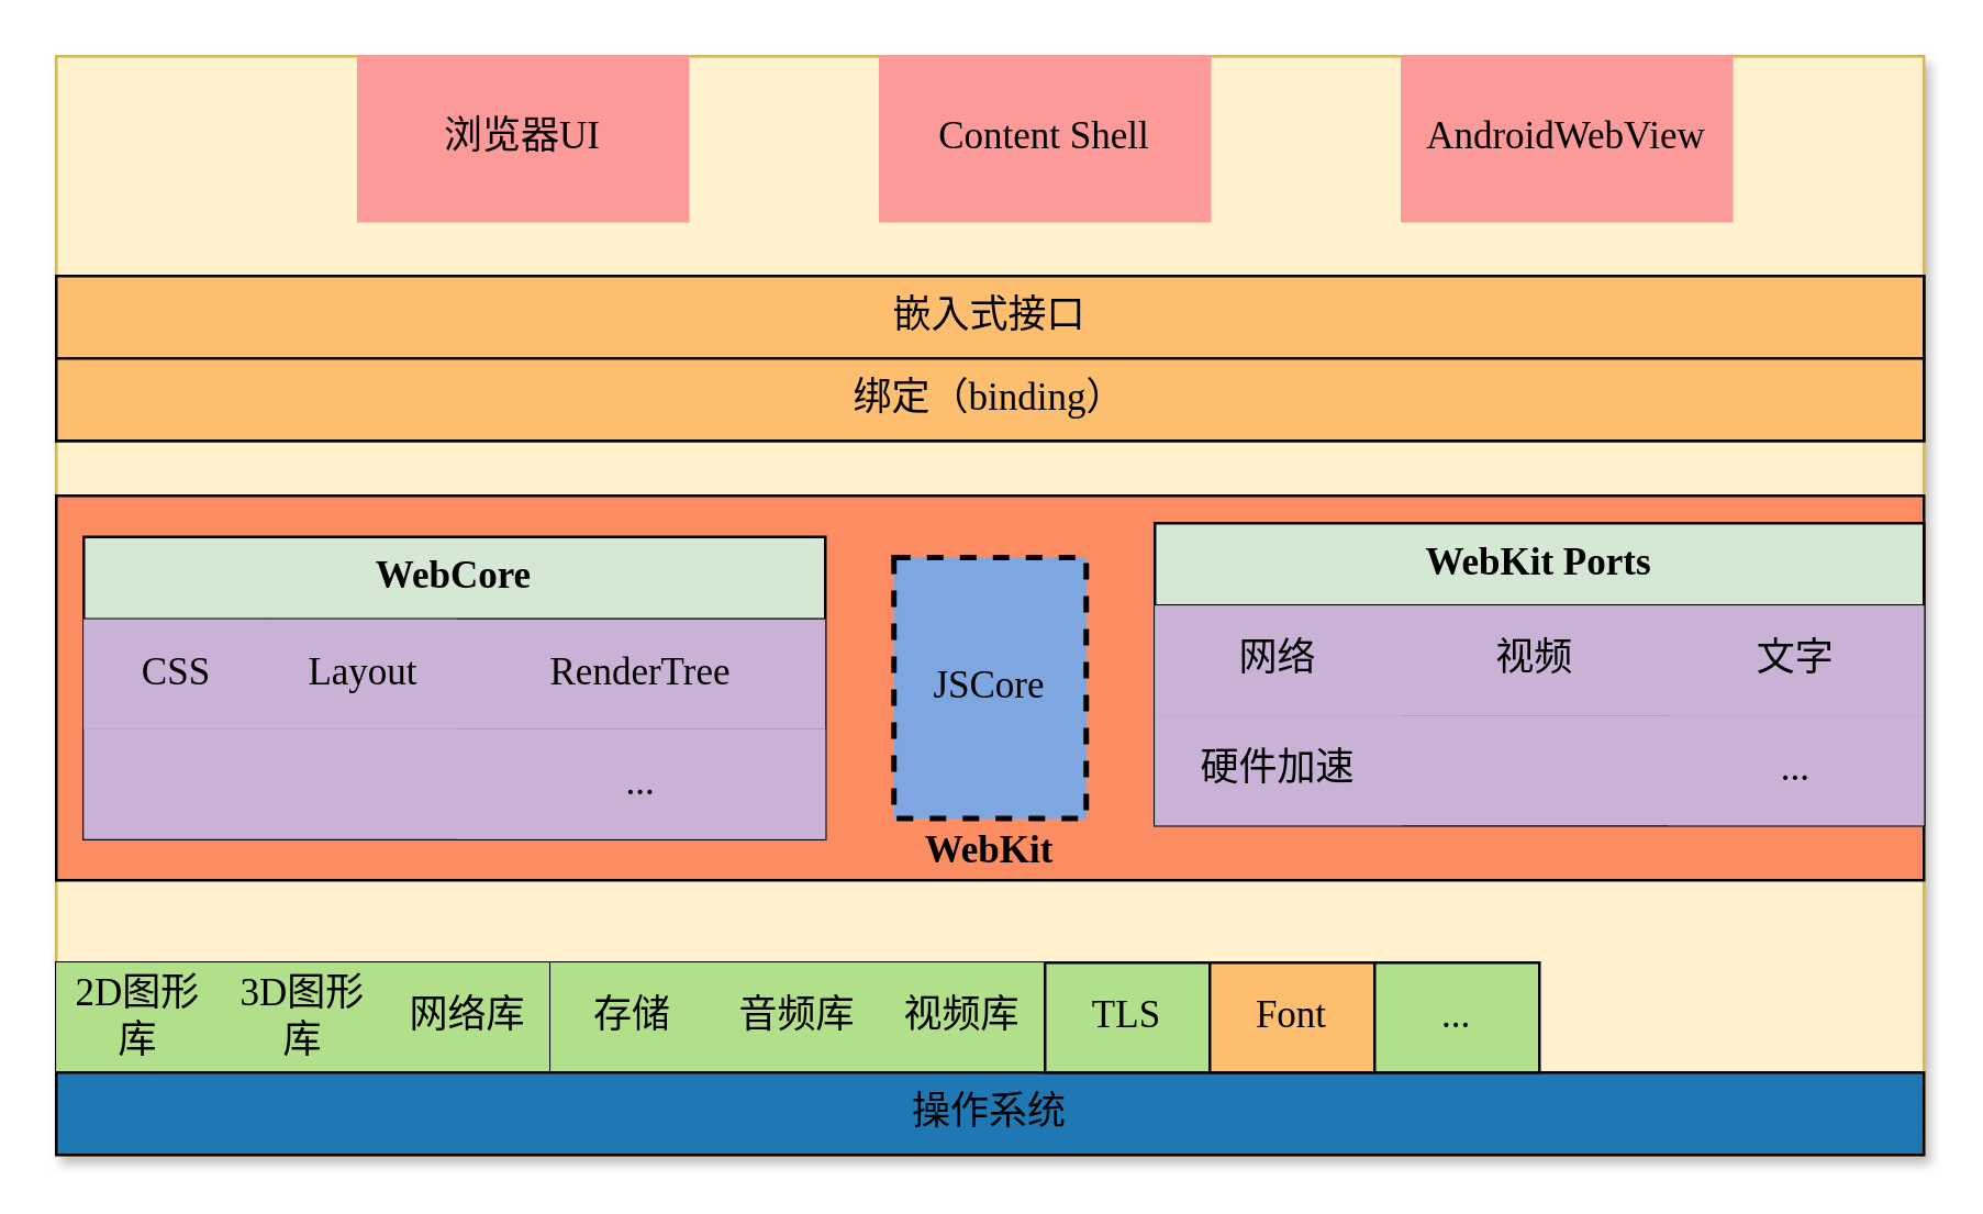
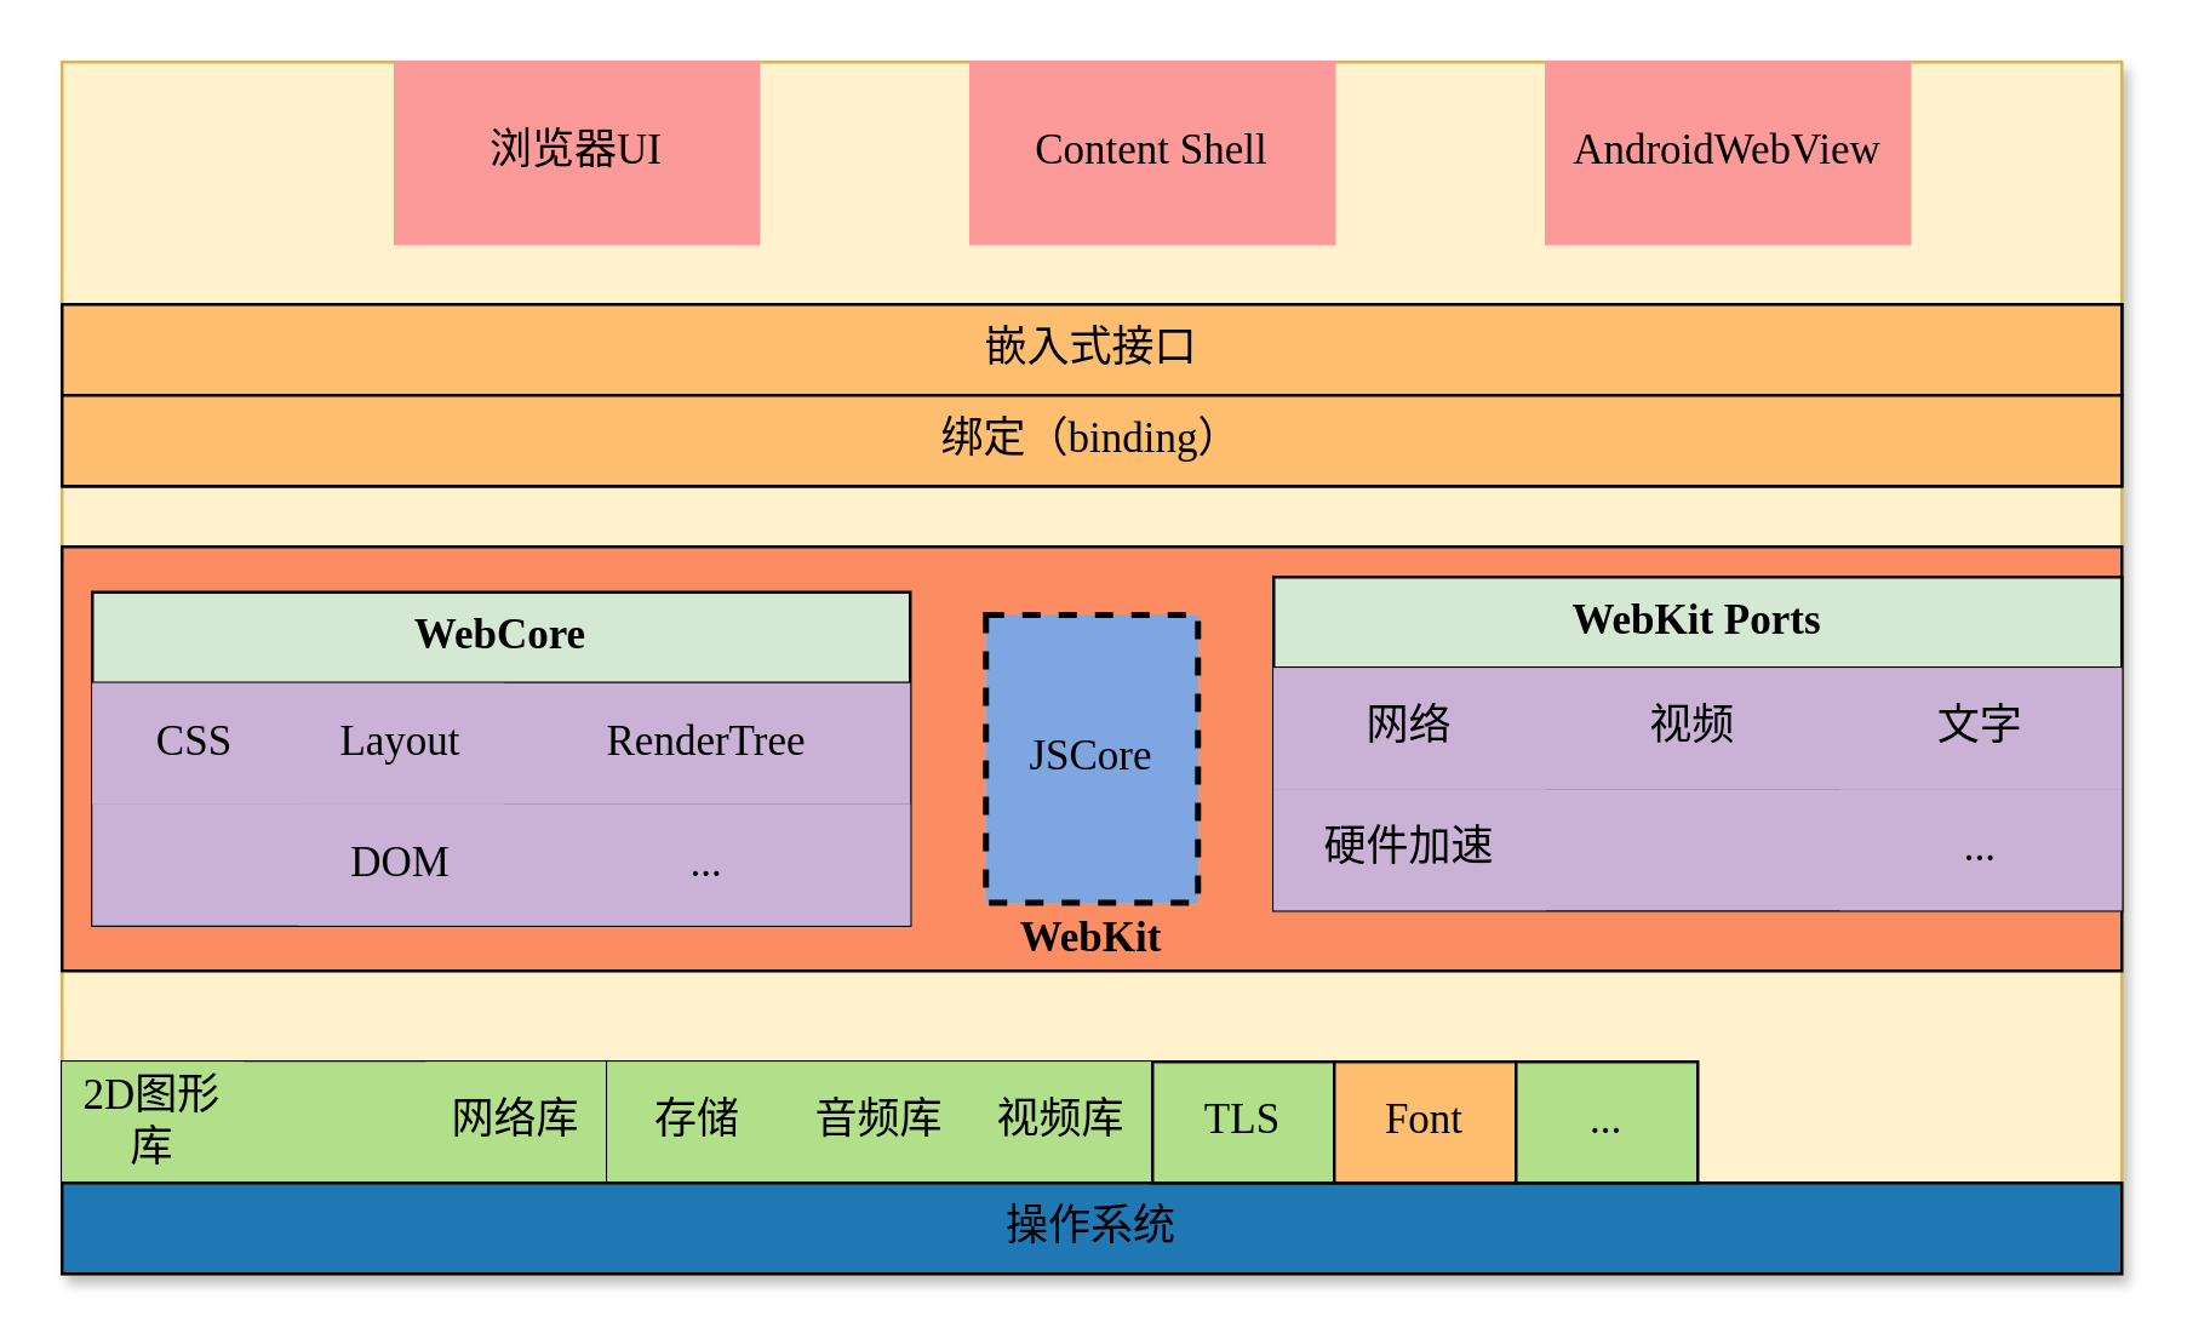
+ <mxCell id="31" value="DOM" style="shape=partialRectangle;html=1;whiteSpace=wrap;connectable=0;top=0;left=0;bottom=0;right=0;overflow=hidden;fontSize=14;fontFamily=Comic Sans MS;fillColor=#cab2d6;" vertex="1" parent="30"><mxGeometry x="68" width="68" height="40" as="geometry" /></mxCell>
- <mxCell id="16" value="3D图形库" style="shape=partialRectangle;html=1;whiteSpace=wrap;connectable=0;top=0;left=0;bottom=0;right=0;overflow=hidden;fontSize=14;fontFamily=ZCOOL KuaiLe;fontSource=https%3A%2F%2Ffonts.googleapis.com%2Fcss%3Ffamily%3DZCOOL%2BKuaiLe;fillColor=#b2df8a;" vertex="1" parent="14"><mxGeometry x="60" width="60" height="40" as="geometry" /></mxCell>
